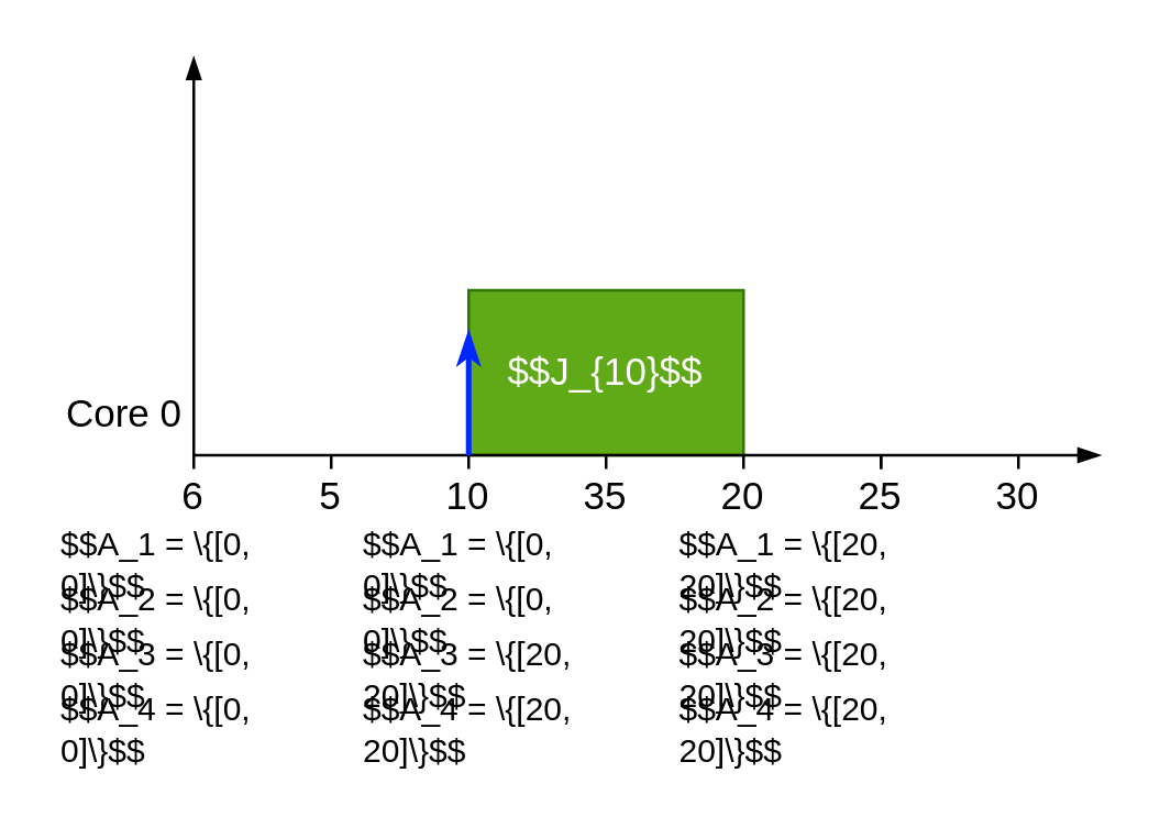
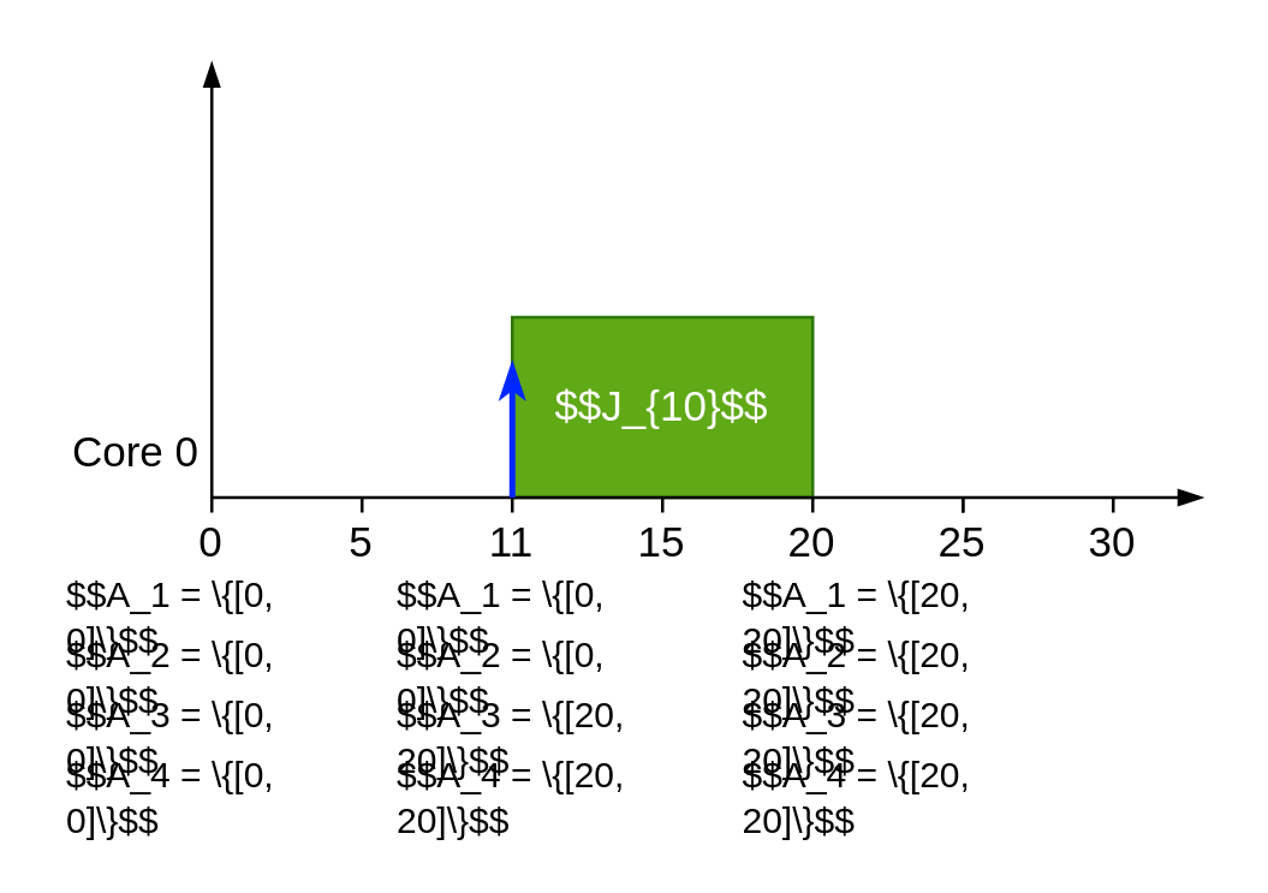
- <mxCell id="4" value="&lt;div style=&quot;font-size: 14px;&quot;&gt;6&lt;/div&gt;" style="text;html=1;strokeColor=none;fillColor=none;align=center;verticalAlign=middle;whiteSpace=wrap;rounded=0;fontSize=14;" parent="1" vertex="1"><mxGeometry x="60" y="170" width="20" height="20" as="geometry" /></mxCell>
+ <mxCell id="4" value="&lt;div style=&quot;font-size: 14px;&quot;&gt;0&lt;/div&gt;" style="text;html=1;strokeColor=none;fillColor=none;align=center;verticalAlign=middle;whiteSpace=wrap;rounded=0;fontSize=14;" parent="1" vertex="1"><mxGeometry x="60" y="170" width="20" height="20" as="geometry" /></mxCell>
- <mxCell id="6" value="10" style="text;html=1;strokeColor=none;fillColor=none;align=center;verticalAlign=middle;whiteSpace=wrap;rounded=0;fontSize=14;" parent="1" vertex="1"><mxGeometry x="160" y="170" width="20" height="20" as="geometry" /></mxCell>
+ <mxCell id="6" value="11" style="text;html=1;strokeColor=none;fillColor=none;align=center;verticalAlign=middle;whiteSpace=wrap;rounded=0;fontSize=14;" parent="1" vertex="1"><mxGeometry x="160" y="170" width="20" height="20" as="geometry" /></mxCell>
- <mxCell id="7" value="35" style="text;html=1;strokeColor=none;fillColor=none;align=center;verticalAlign=middle;whiteSpace=wrap;rounded=0;fontSize=14;" parent="1" vertex="1"><mxGeometry x="210" y="170" width="20" height="20" as="geometry" /></mxCell>
+ <mxCell id="7" value="15" style="text;html=1;strokeColor=none;fillColor=none;align=center;verticalAlign=middle;whiteSpace=wrap;rounded=0;fontSize=14;" parent="1" vertex="1"><mxGeometry x="210" y="170" width="20" height="20" as="geometry" /></mxCell>
